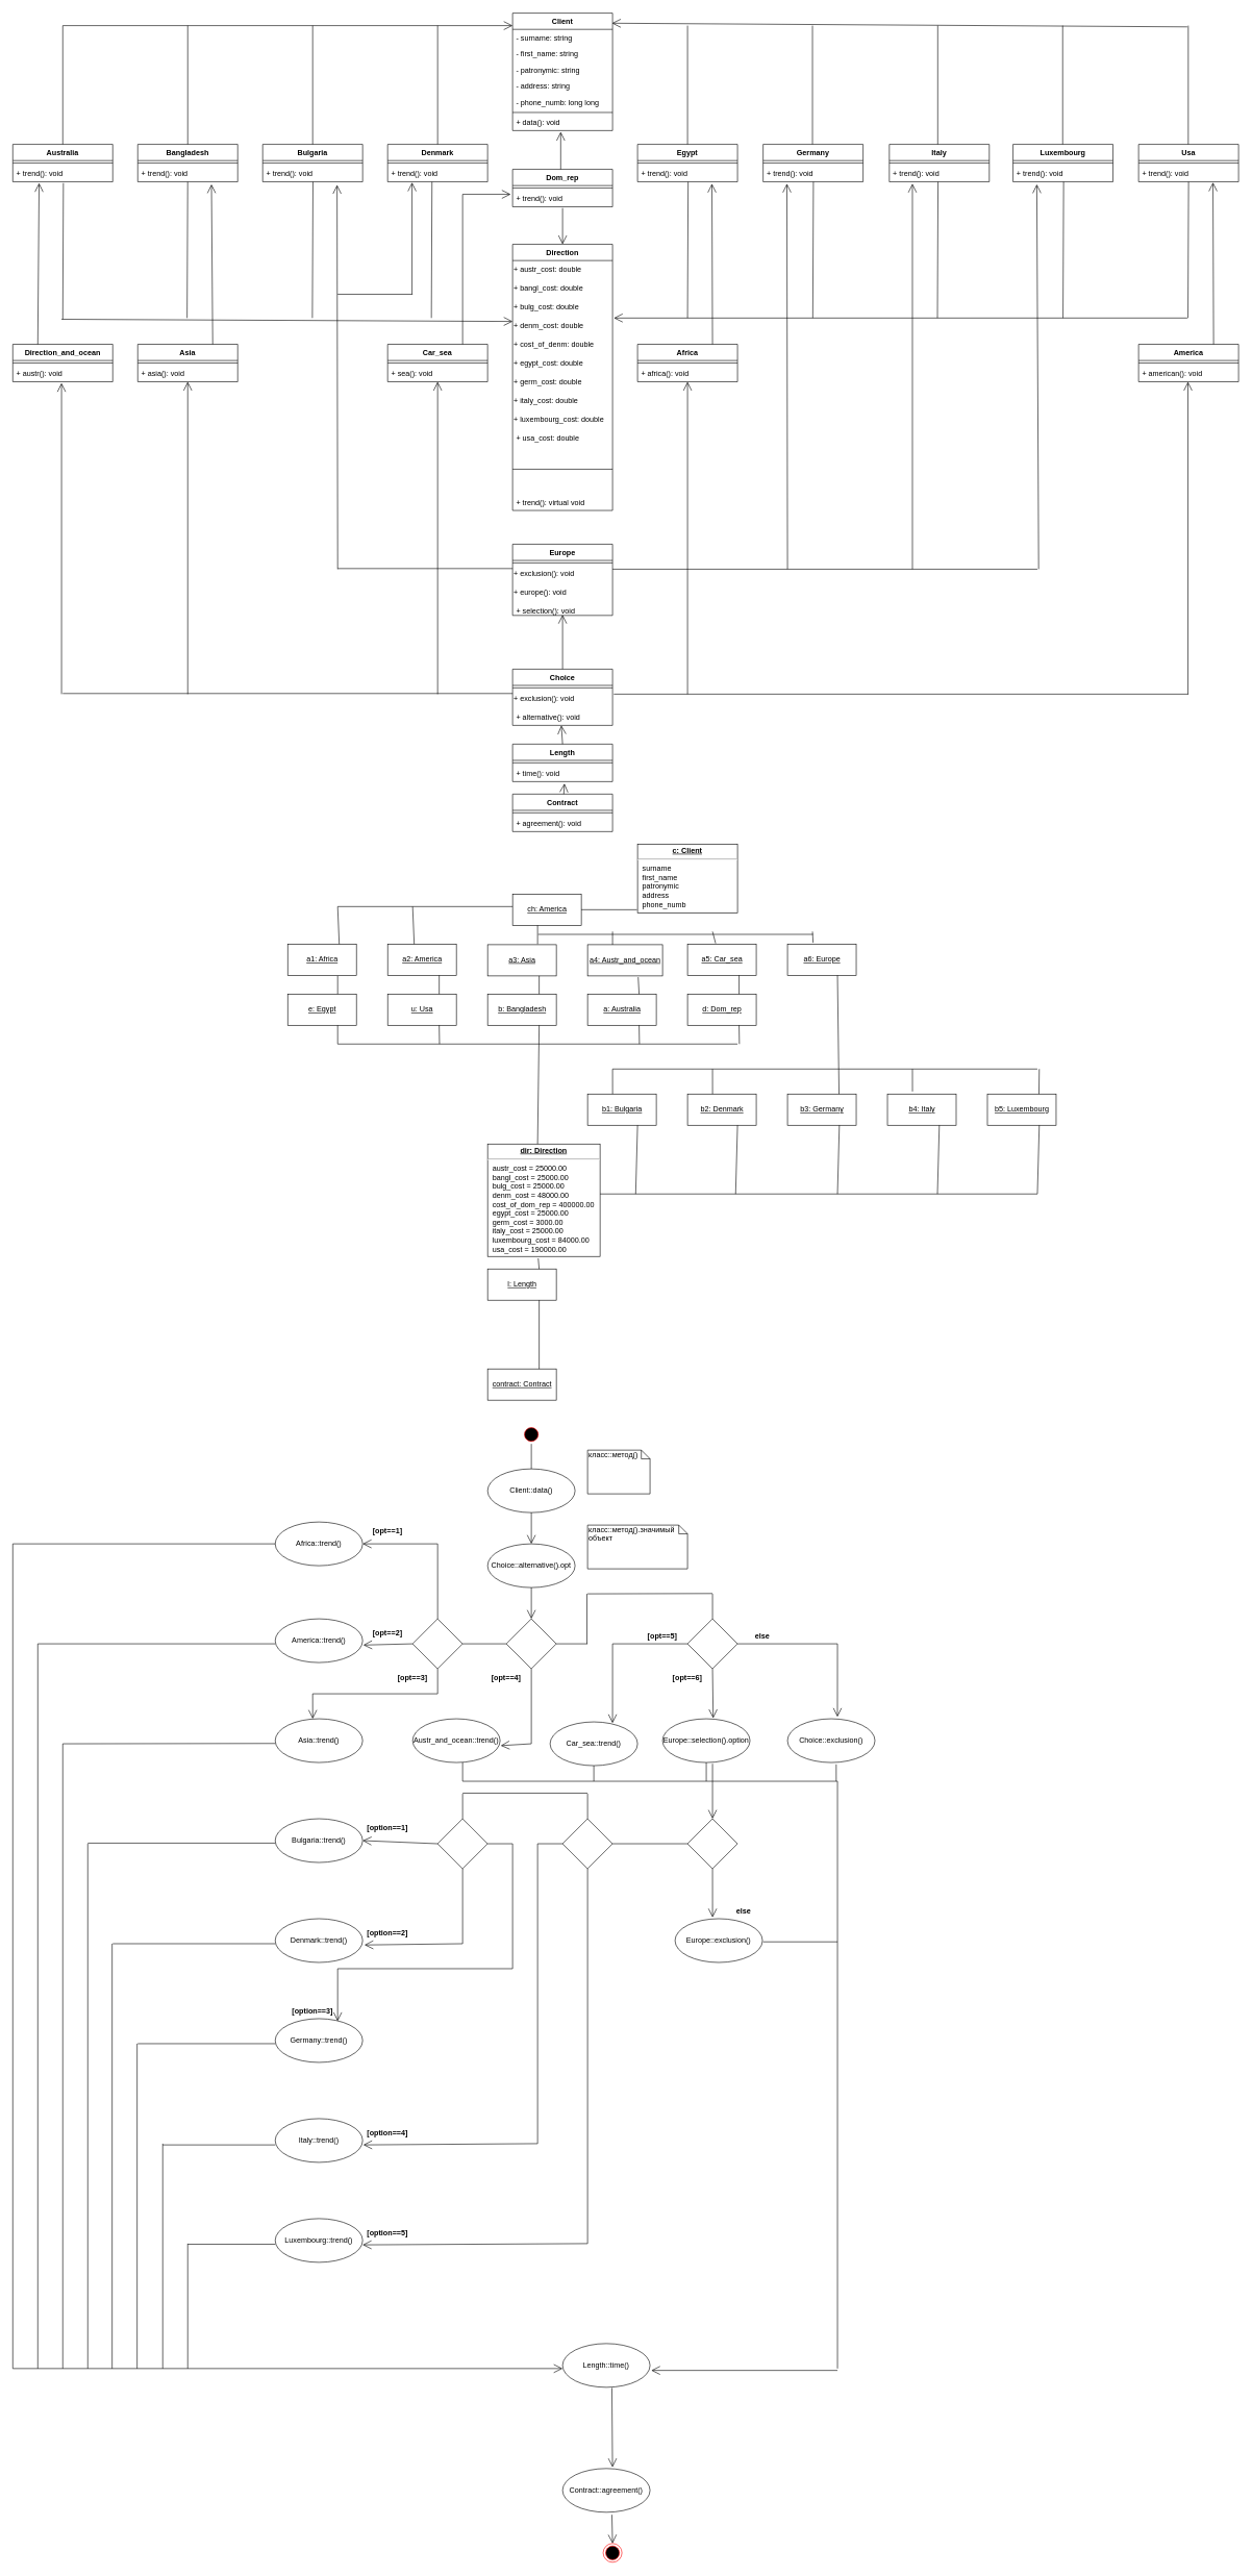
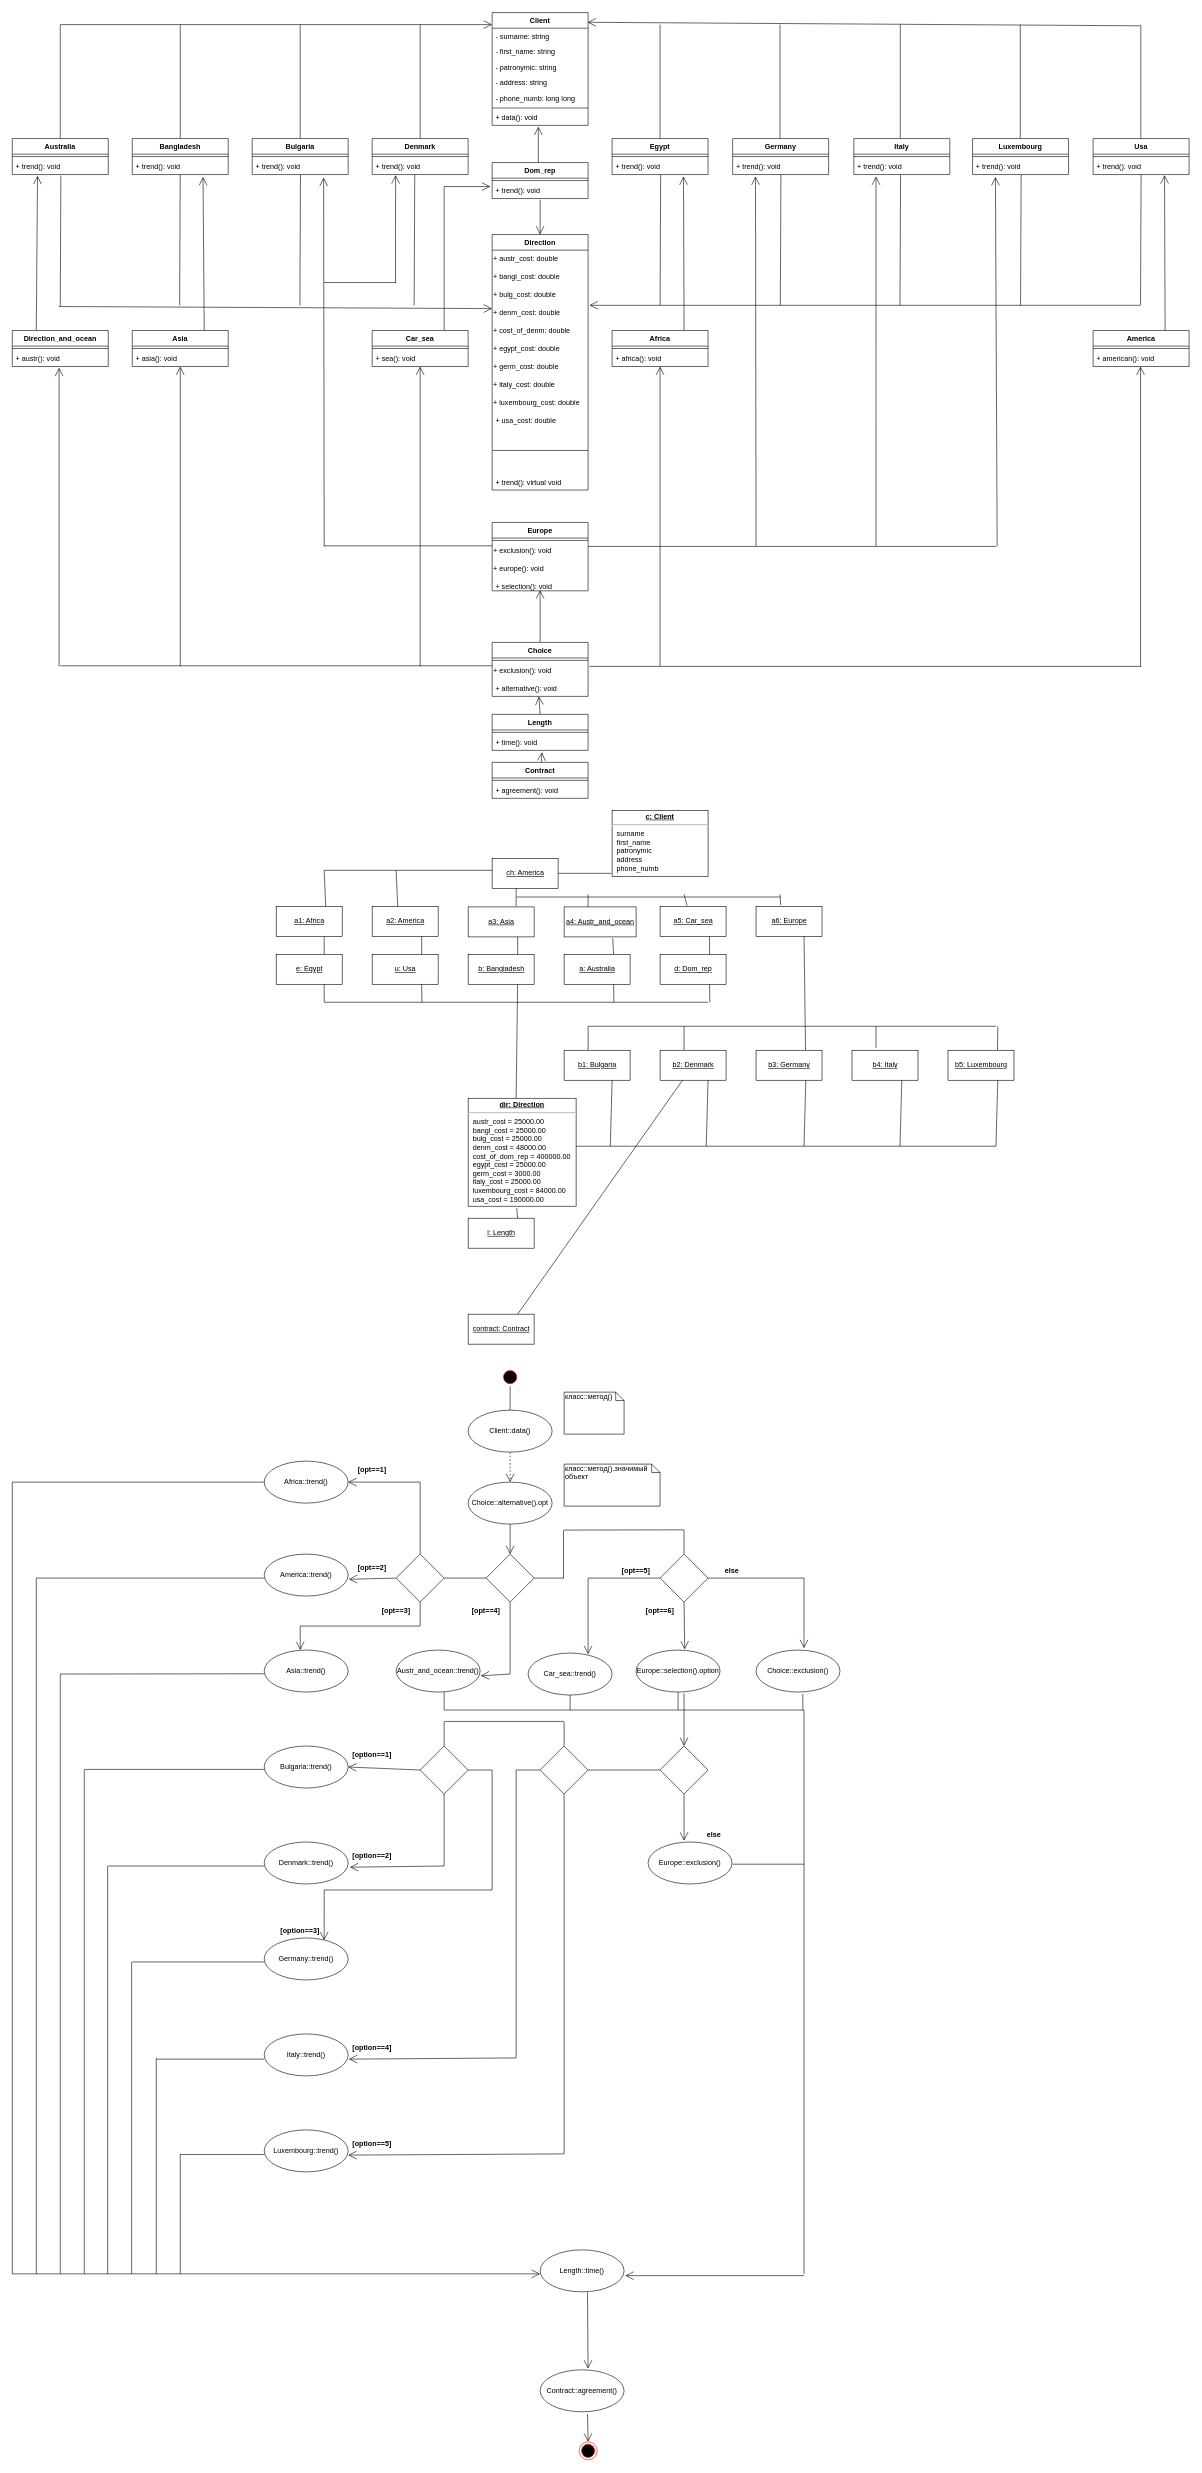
- <mxCell id="179" value="" style="endArrow=none;html=1;entryX=0.75;entryY=1;entryDx=0;entryDy=0;exitX=0.75;exitY=0;exitDx=0;exitDy=0;" parent="1" source="143" target="142" edge="1"><mxGeometry width="50" height="50" relative="1" as="geometry"><mxPoint x="270" y="2310" as="sourcePoint" /><mxPoint x="320" y="2260" as="targetPoint" /></mxGeometry></mxCell>
+ <mxCell id="179" value="" style="endArrow=none;html=1;exitX=0.75;exitY=0;exitDx=0;exitDy=0;" parent="1" source="143" target="138" edge="1"><mxGeometry width="50" height="50" relative="1" as="geometry"><mxPoint x="270" y="2310" as="sourcePoint" /><mxPoint x="320" y="2260" as="targetPoint" /></mxGeometry></mxCell>
- <mxCell id="215" value="" style="endArrow=open;endFill=1;endSize=12;html=1;exitX=0.5;exitY=1;exitDx=0;exitDy=0;entryX=0.5;entryY=0;entryDx=0;entryDy=0;" edge="1" parent="1" source="181" target="183"><mxGeometry width="160" relative="1" as="geometry"><mxPoint x="670" y="2458" as="sourcePoint" /><mxPoint x="830" y="2458" as="targetPoint" /></mxGeometry></mxCell>
+ <mxCell id="215" value="" style="endArrow=open;endFill=1;endSize=12;html=1;exitX=0.5;exitY=1;exitDx=0;exitDy=0;entryX=0.5;entryY=0;entryDx=0;entryDy=0;dashed=1;" edge="1" parent="1" source="181" target="183"><mxGeometry width="160" relative="1" as="geometry"><mxPoint x="670" y="2458" as="sourcePoint" /><mxPoint x="830" y="2458" as="targetPoint" /></mxGeometry></mxCell>
